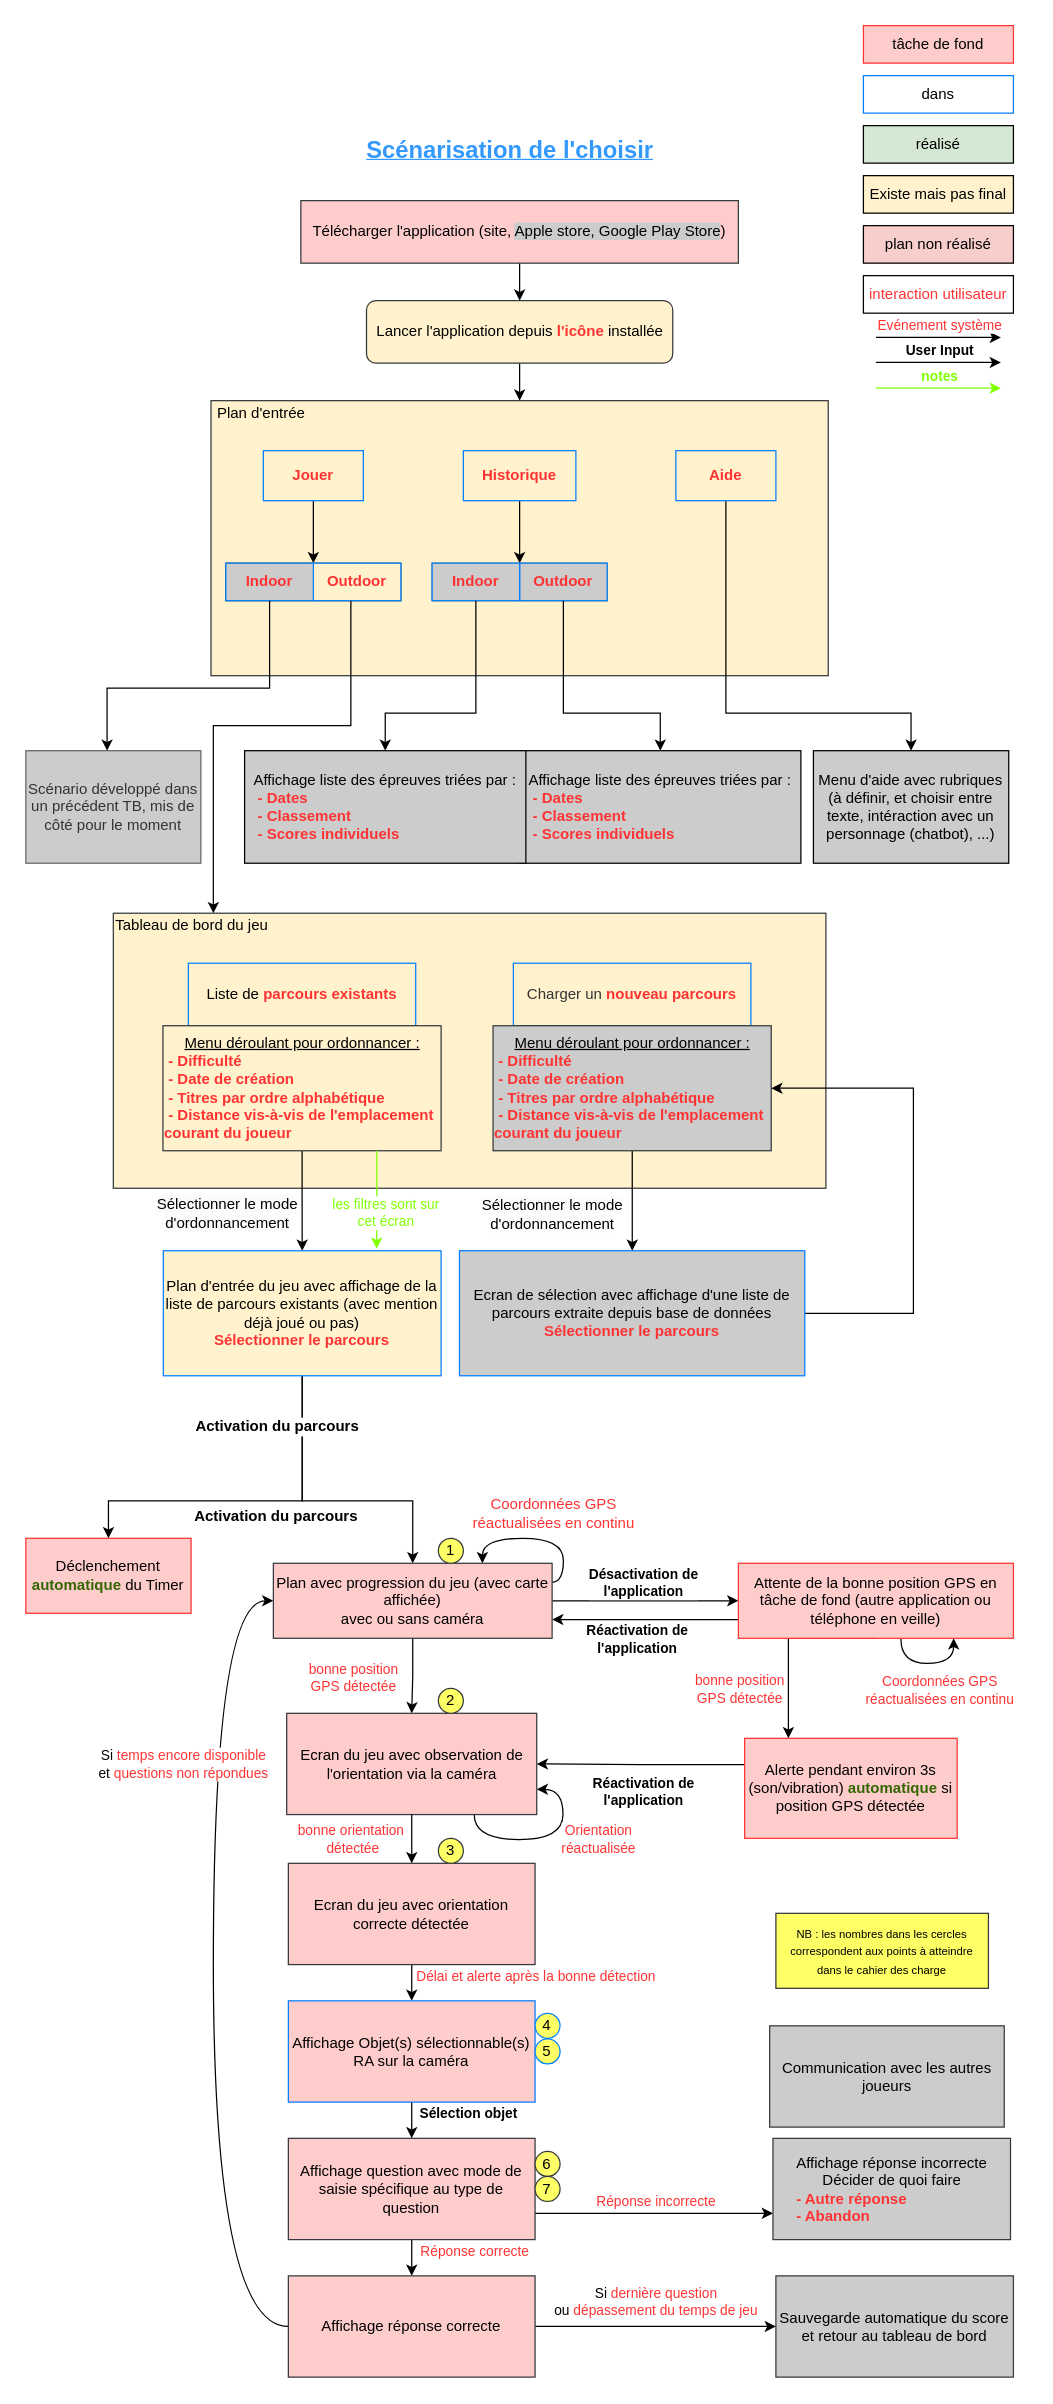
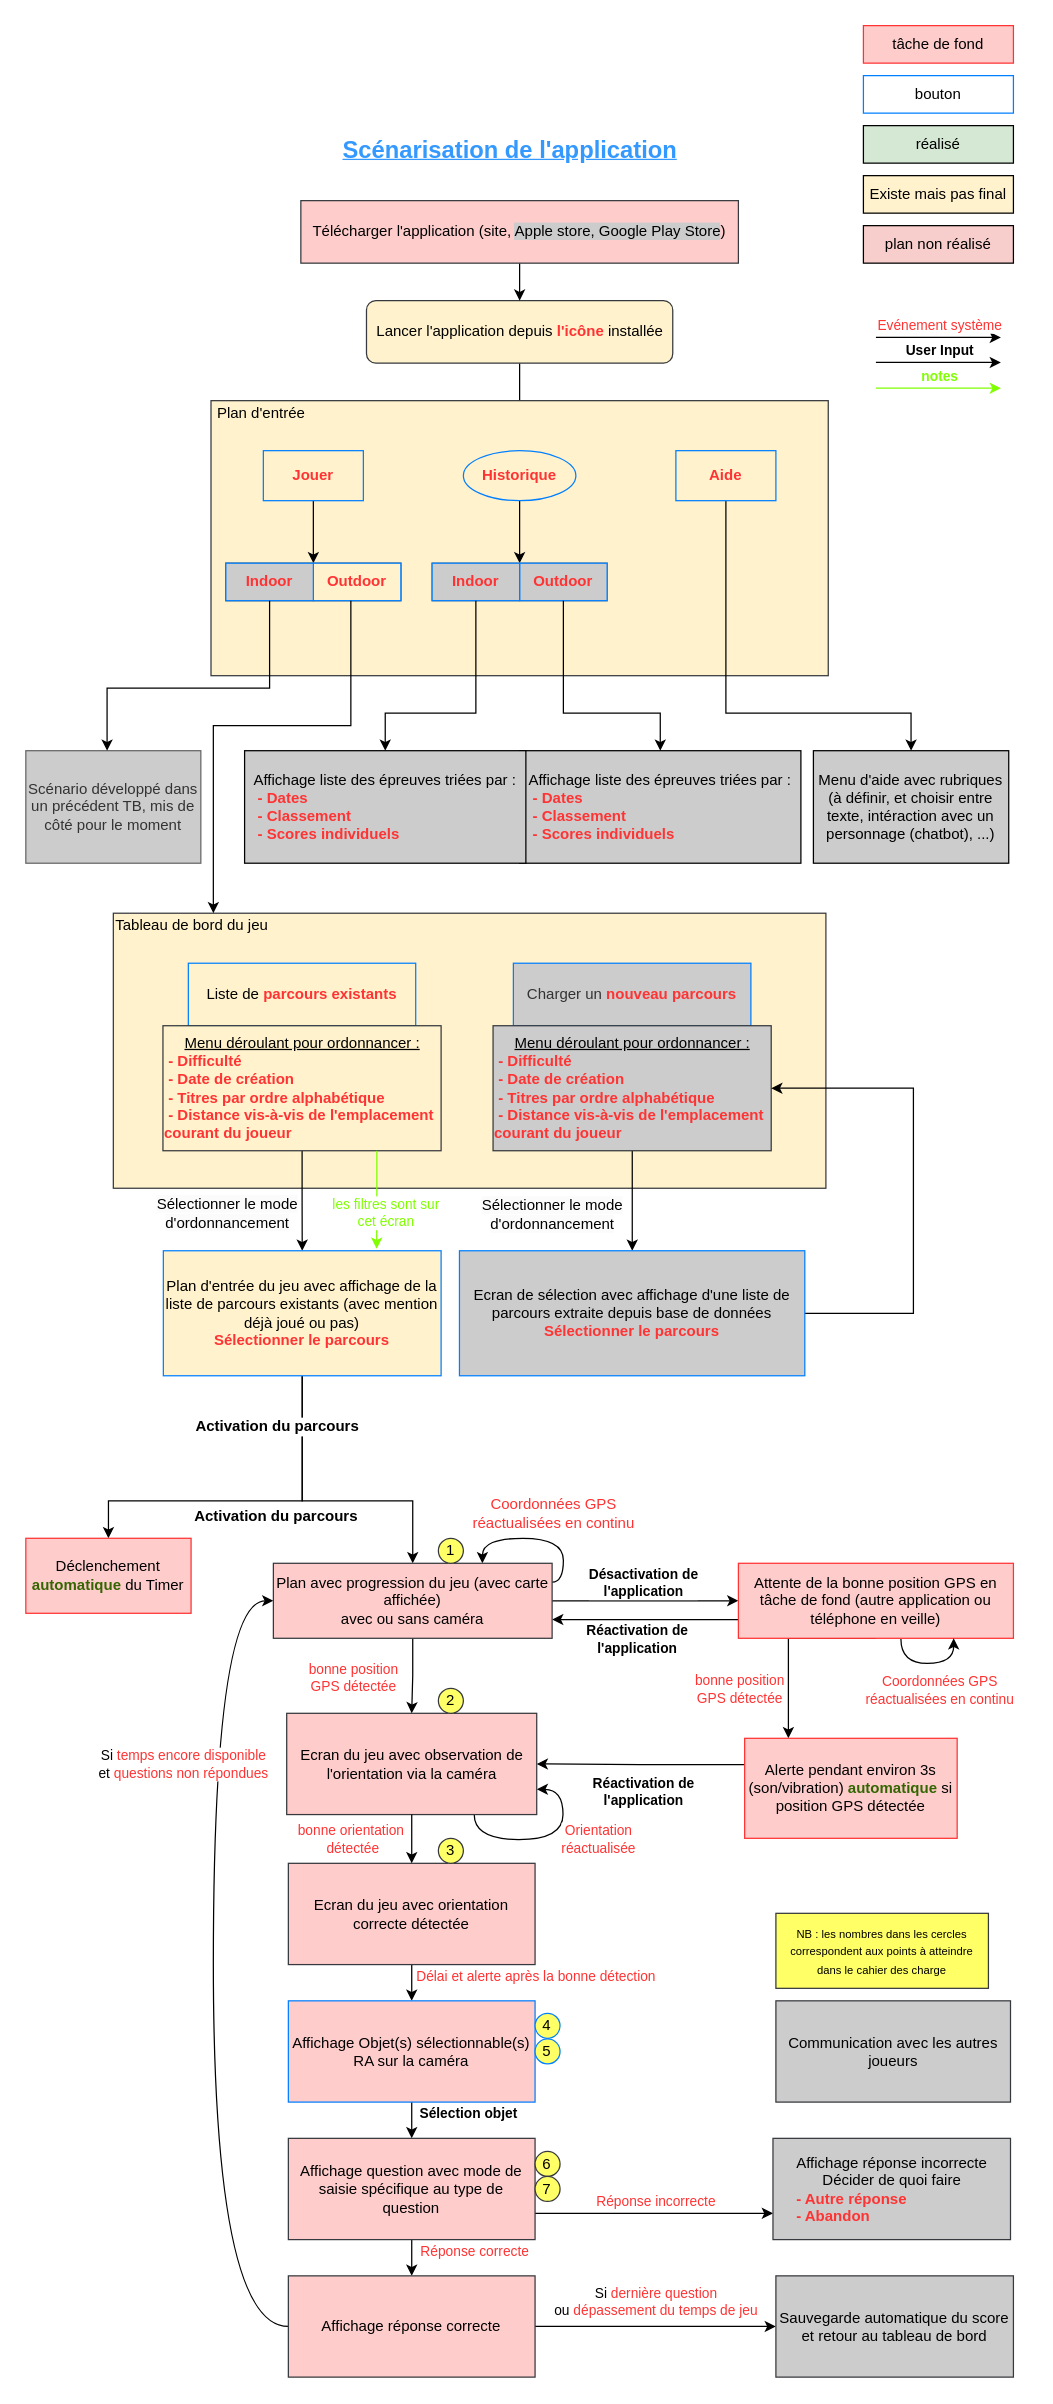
- <mxCell id="102" value="dans" style="rounded=0;whiteSpace=wrap;html=1;strokeColor=#007FFF;" parent="1" vertex="1"><mxGeometry x="690" y="60" width="120" height="30" as="geometry" /></mxCell>
+ <mxCell id="102" value="bouton" style="rounded=0;whiteSpace=wrap;html=1;strokeColor=#007FFF;" parent="1" vertex="1"><mxGeometry x="690" y="60" width="120" height="30" as="geometry" /></mxCell>
- <mxCell id="80" value="&lt;font style=&quot;font-size: 19px; color: rgb(51, 153, 255);&quot;&gt;&lt;b&gt;&lt;u&gt;Scénarisation de l'choisir&lt;/u&gt;&lt;/b&gt;&lt;/font&gt;" style="text;html=1;align=center;verticalAlign=middle;resizable=0;points=[];autosize=1;strokeColor=none;fillColor=none;" parent="1" vertex="1"><mxGeometry x="261.87" y="100" width="290" height="40" as="geometry" /></mxCell>
+ <mxCell id="80" value="&lt;font style=&quot;font-size: 19px; color: rgb(51, 153, 255);&quot;&gt;&lt;b&gt;&lt;u&gt;Scénarisation de l'application&lt;/u&gt;&lt;/b&gt;&lt;/font&gt;" style="text;html=1;align=center;verticalAlign=middle;resizable=0;points=[];autosize=1;strokeColor=none;fillColor=none;" parent="1" vertex="1"><mxGeometry x="261.87" y="100" width="290" height="40" as="geometry" /></mxCell>
- <mxCell id="107" value="&lt;font style=&quot;color: rgb(255, 51, 51);&quot;&gt;interaction utilisateur&lt;/font&gt;" style="rounded=0;whiteSpace=wrap;html=1;" parent="1" vertex="1"><mxGeometry x="690" y="220" width="120" height="30" as="geometry" /></mxCell>
- <mxCell id="2" value="" style="edgeStyle=orthogonalEdgeStyle;rounded=0;orthogonalLoop=1;jettySize=auto;html=1;entryX=0.5;entryY=0;entryDx=0;entryDy=0;" parent="1" source="3" target="6" edge="1"><mxGeometry relative="1" as="geometry" /></mxCell>
+ <mxCell id="2" value="" style="edgeStyle=orthogonalEdgeStyle;rounded=0;orthogonalLoop=1;jettySize=auto;html=1;" parent="1" source="3" target="10" edge="1"><mxGeometry relative="1" as="geometry" /></mxCell>
- <mxCell id="10" value="&lt;b&gt;&lt;font style=&quot;color: rgb(255, 51, 51);&quot;&gt;H&lt;/font&gt;&lt;/b&gt;&lt;b style=&quot;background-color: transparent; color: light-dark(rgb(0, 0, 0), rgb(255, 255, 255));&quot;&gt;&lt;font style=&quot;color: rgb(255, 51, 51);&quot;&gt;istorique&lt;/font&gt;&lt;/b&gt;" style="rounded=0;whiteSpace=wrap;html=1;fillColor=#FFF2CC;strokeColor=#007FFF;" parent="1" vertex="1"><mxGeometry x="370" y="360" width="90" height="40" as="geometry" /></mxCell>
+ <mxCell id="10" value="&lt;b&gt;&lt;font style=&quot;color: rgb(255, 51, 51);&quot;&gt;H&lt;/font&gt;&lt;/b&gt;&lt;b style=&quot;background-color: transparent; color: light-dark(rgb(0, 0, 0), rgb(255, 255, 255));&quot;&gt;&lt;font style=&quot;color: rgb(255, 51, 51);&quot;&gt;istorique&lt;/font&gt;&lt;/b&gt;" style="ellipse;whiteSpace=wrap;html=1;fillColor=#FFF2CC;strokeColor=#007FFF;" parent="1" vertex="1"><mxGeometry x="370" y="360" width="90" height="40" as="geometry" /></mxCell>
- <mxCell id="27" value="Charger un &lt;b&gt;&lt;font style=&quot;color: rgb(255, 51, 51);&quot;&gt;nouveau parcours&lt;/font&gt;&lt;/b&gt;" style="rounded=0;whiteSpace=wrap;html=1;fillColor=#fff2cc;strokeColor=#007FFF;fontColor=#333333;" parent="1" vertex="1"><mxGeometry x="410" y="770" width="190" height="50" as="geometry" /></mxCell>
+ <mxCell id="27" value="Charger un &lt;b&gt;&lt;font style=&quot;color: rgb(255, 51, 51);&quot;&gt;nouveau parcours&lt;/font&gt;&lt;/b&gt;" style="rounded=0;whiteSpace=wrap;html=1;fillColor=#CCCCCC;strokeColor=#007FFF;fontColor=#333333;" parent="1" vertex="1"><mxGeometry x="410" y="770" width="190" height="50" as="geometry" /></mxCell>
- <mxCell id="84" value="Communication avec les autres joueurs" style="whiteSpace=wrap;html=1;fillColor=#CCCCCC;strokeColor=#36393d;" parent="1" vertex="1"><mxGeometry x="615" y="1620" width="187.66" height="81" as="geometry" /></mxCell>
+ <mxCell id="84" value="Communication avec les autres joueurs" style="whiteSpace=wrap;html=1;fillColor=#CCCCCC;strokeColor=#36393d;" parent="1" vertex="1"><mxGeometry x="620" y="1600" width="187.66" height="81" as="geometry" /></mxCell>
